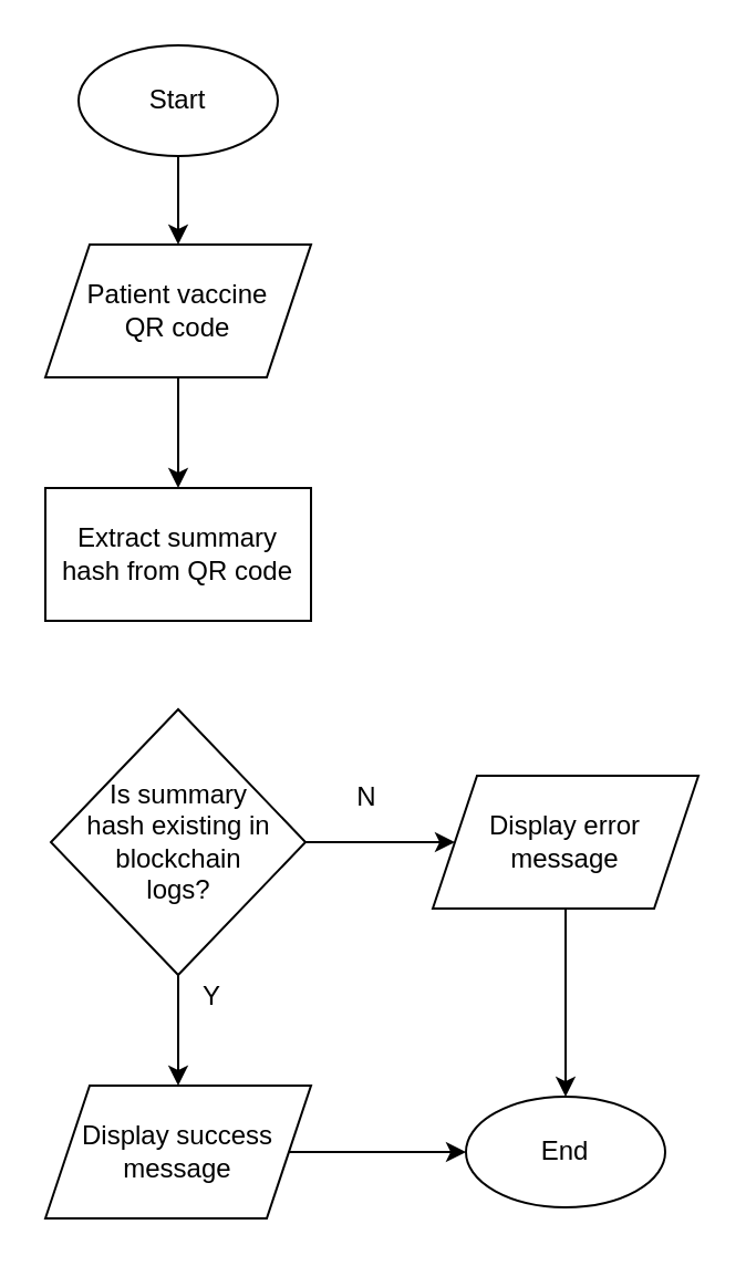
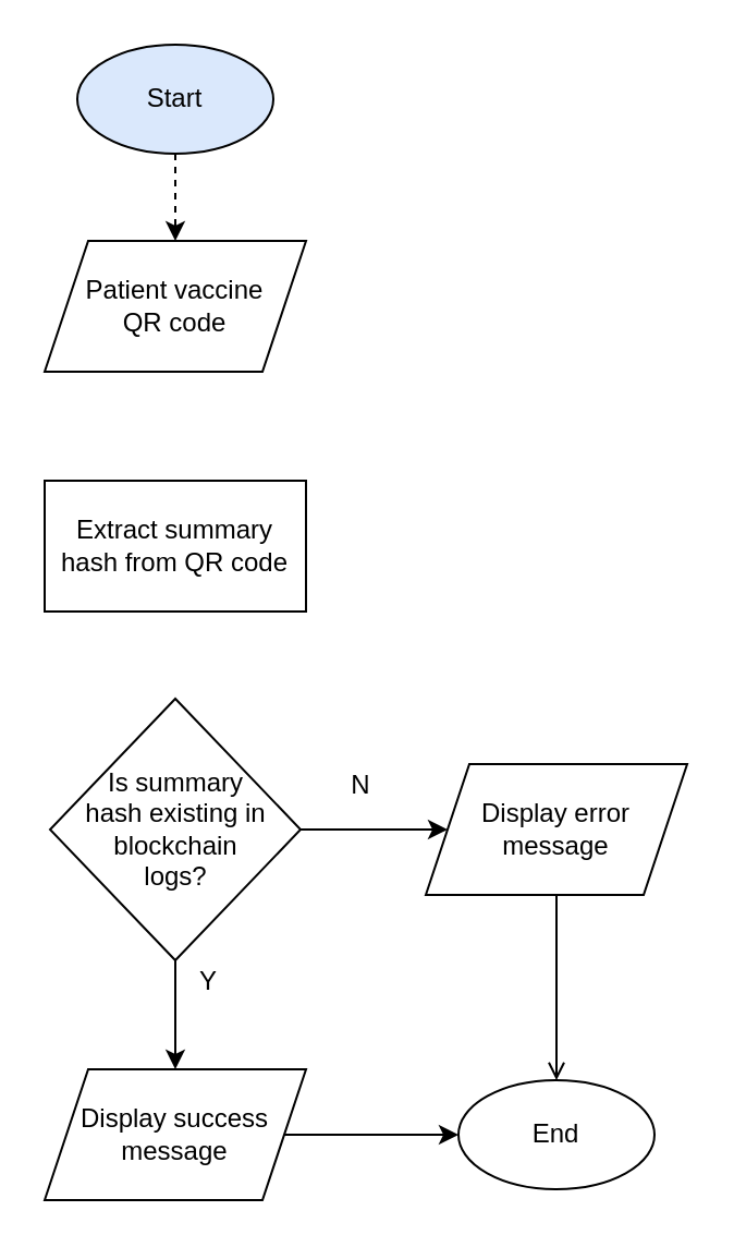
- <mxCell id="3" value="Start" style="ellipse;whiteSpace=wrap;html=1;" vertex="1" parent="1"><mxGeometry x="35" y="20" width="90" height="50" as="geometry" /></mxCell>
+ <mxCell id="3" value="Start" style="ellipse;whiteSpace=wrap;html=1;fillColor=#dae8fc;" vertex="1" parent="1"><mxGeometry x="35" y="20" width="90" height="50" as="geometry" /></mxCell>
- <mxCell id="2" value="" style="edgeStyle=orthogonalEdgeStyle;rounded=0;orthogonalLoop=1;jettySize=auto;html=1;" edge="1" parent="1" source="3" target="5"><mxGeometry relative="1" as="geometry" /></mxCell>
+ <mxCell id="2" value="" style="edgeStyle=orthogonalEdgeStyle;rounded=0;orthogonalLoop=1;jettySize=auto;html=1;dashed=1;" edge="1" parent="1" source="3" target="5"><mxGeometry relative="1" as="geometry" /></mxCell>
- <mxCell id="4" value="" style="edgeStyle=orthogonalEdgeStyle;rounded=0;orthogonalLoop=1;jettySize=auto;html=1;" edge="1" parent="1" source="5" target="6"><mxGeometry relative="1" as="geometry" /></mxCell>
- <mxCell id="10" value="" style="edgeStyle=orthogonalEdgeStyle;rounded=0;orthogonalLoop=1;jettySize=auto;html=1;" edge="1" parent="1" source="11" target="14"><mxGeometry relative="1" as="geometry" /></mxCell>
+ <mxCell id="10" value="" style="edgeStyle=orthogonalEdgeStyle;rounded=0;orthogonalLoop=1;jettySize=auto;html=1;endArrow=open;" edge="1" parent="1" source="11" target="14"><mxGeometry relative="1" as="geometry" /></mxCell>
